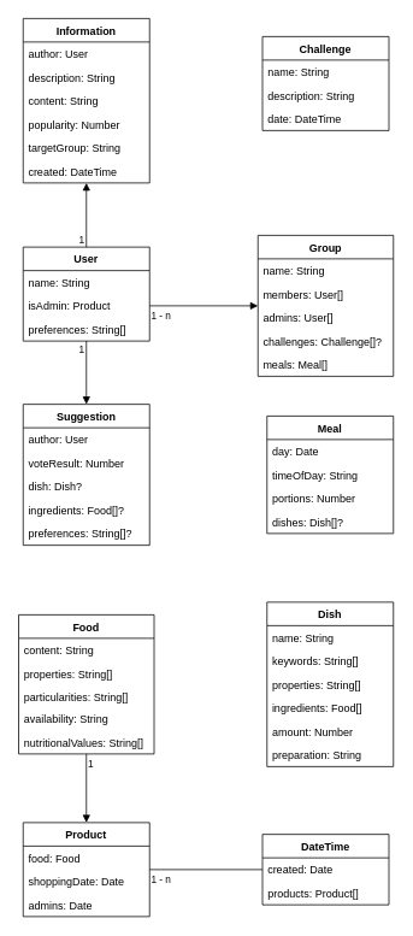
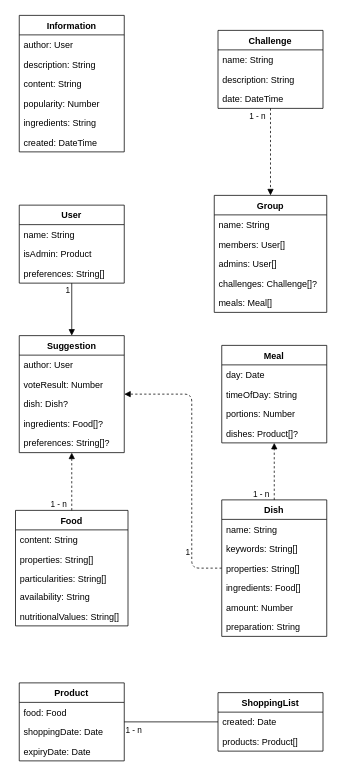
- <mxCell id="17" value="targetGroup: String" style="text;strokeColor=none;fillColor=none;align=left;verticalAlign=top;spacingLeft=4;spacingRight=4;overflow=hidden;rotatable=0;points=[[0,0.5],[1,0.5]];portConstraint=eastwest;fontSize=12;" vertex="1" parent="12"><mxGeometry y="130" width="140" height="26" as="geometry" /></mxCell>
+ <mxCell id="17" value="ingredients: String" style="text;strokeColor=none;fillColor=none;align=left;verticalAlign=top;spacingLeft=4;spacingRight=4;overflow=hidden;rotatable=0;points=[[0,0.5],[1,0.5]];portConstraint=eastwest;fontSize=12;" vertex="1" parent="12"><mxGeometry y="130" width="140" height="26" as="geometry" /></mxCell>
+ <mxCell id="66" value="" style="endArrow=block;endFill=1;html=1;edgeStyle=orthogonalEdgeStyle;align=left;verticalAlign=top;fontSize=12;dashed=1;" edge="1" parent="1" source="62" target="2"><mxGeometry x="-1" relative="1" as="geometry"><mxPoint x="359.66" y="160" as="sourcePoint" /><mxPoint x="359.66" y="237" as="targetPoint" /></mxGeometry></mxCell>
+ <mxCell id="67" value="1 - n" style="edgeLabel;resizable=0;html=1;align=left;verticalAlign=bottom;" connectable="0" vertex="1" parent="66"><mxGeometry x="-1" relative="1" as="geometry"><mxPoint x="-30" y="19" as="offset" /></mxGeometry></mxCell>
- <mxCell id="50" value="" style="endArrow=block;endFill=1;html=1;edgeStyle=orthogonalEdgeStyle;align=left;verticalAlign=top;fontSize=12;" edge="1" parent="1" source="8" target="12"><mxGeometry x="-1" relative="1" as="geometry"><mxPoint x="175" y="230" as="sourcePoint" /><mxPoint x="95" y="20" as="targetPoint" /></mxGeometry></mxCell>
- <mxCell id="51" value="1" style="edgeLabel;resizable=0;html=1;align=left;verticalAlign=bottom;" connectable="0" vertex="1" parent="50"><mxGeometry x="-1" relative="1" as="geometry"><mxPoint x="-10" as="offset" /></mxGeometry></mxCell>
- <mxCell id="52" value="" style="endArrow=block;endFill=1;html=1;edgeStyle=orthogonalEdgeStyle;align=left;verticalAlign=top;fontSize=12;exitX=1;exitY=0.5;exitDx=0;exitDy=0;" edge="1" parent="1" source="10" target="2"><mxGeometry x="-1" relative="1" as="geometry"><mxPoint x="245" y="260" as="sourcePoint" /><mxPoint x="245" y="189" as="targetPoint" /></mxGeometry></mxCell>
- <mxCell id="53" value="1 - n" style="edgeLabel;resizable=0;html=1;align=left;verticalAlign=bottom;" connectable="0" vertex="1" parent="52"><mxGeometry x="-1" relative="1" as="geometry"><mxPoint y="19" as="offset" /></mxGeometry></mxCell>
- <mxCell id="29" value="dishes: Dish[]?" style="text;strokeColor=none;fillColor=none;align=left;verticalAlign=top;spacingLeft=4;spacingRight=4;overflow=hidden;rotatable=0;points=[[0,0.5],[1,0.5]];portConstraint=eastwest;fontSize=12;" vertex="1" parent="25"><mxGeometry y="104" width="140" height="26" as="geometry" /></mxCell>
+ <mxCell id="29" value="dishes: Product[]?" style="text;strokeColor=none;fillColor=none;align=left;verticalAlign=top;spacingLeft=4;spacingRight=4;overflow=hidden;rotatable=0;points=[[0,0.5],[1,0.5]];portConstraint=eastwest;fontSize=12;" vertex="1" parent="25"><mxGeometry y="104" width="140" height="26" as="geometry" /></mxCell>
+ <mxCell id="58" value="" style="endArrow=block;endFill=1;html=1;edgeStyle=orthogonalEdgeStyle;align=left;verticalAlign=top;fontSize=12;dashed=1;" edge="1" parent="1" source="36" target="25"><mxGeometry x="-1" relative="1" as="geometry"><mxPoint x="364.71" y="680" as="sourcePoint" /><mxPoint x="364.71" y="603" as="targetPoint" /></mxGeometry></mxCell>
+ <mxCell id="59" value="1 - n" style="edgeLabel;resizable=0;html=1;align=left;verticalAlign=bottom;" connectable="0" vertex="1" parent="58"><mxGeometry x="-1" relative="1" as="geometry"><mxPoint x="-30" as="offset" /></mxGeometry></mxCell>
+ <mxCell id="60" value="" style="endArrow=block;endFill=1;html=1;edgeStyle=orthogonalEdgeStyle;align=left;verticalAlign=top;fontSize=12;dashed=1;" edge="1" parent="1" source="36" target="19"><mxGeometry x="-1" relative="1" as="geometry"><mxPoint x="255" y="570" as="sourcePoint" /><mxPoint x="255" y="647" as="targetPoint" /><Array as="points"><mxPoint x="255" y="757" /><mxPoint x="255" y="525" /></Array></mxGeometry></mxCell>
+ <mxCell id="61" value="1" style="edgeLabel;resizable=0;html=1;align=left;verticalAlign=bottom;" connectable="0" vertex="1" parent="60"><mxGeometry x="-1" relative="1" as="geometry"><mxPoint x="-50" y="-13" as="offset" /></mxGeometry></mxCell>
+ <mxCell id="56" value="" style="endArrow=block;endFill=1;html=1;edgeStyle=orthogonalEdgeStyle;align=left;verticalAlign=top;fontSize=12;dashed=1;" edge="1" parent="1" source="30" target="19"><mxGeometry x="-1" relative="1" as="geometry"><mxPoint x="95" y="690" as="sourcePoint" /><mxPoint x="205" y="603" as="targetPoint" /></mxGeometry></mxCell>
+ <mxCell id="57" value="1 - n" style="edgeLabel;resizable=0;html=1;align=left;verticalAlign=bottom;" connectable="0" vertex="1" parent="56"><mxGeometry x="-1" relative="1" as="geometry"><mxPoint x="-30" as="offset" /></mxGeometry></mxCell>
- <mxCell id="68" value="" style="endArrow=block;endFill=1;html=1;edgeStyle=orthogonalEdgeStyle;align=left;verticalAlign=top;fontSize=12;" edge="1" parent="1" source="30" target="43"><mxGeometry x="-1" relative="1" as="geometry"><mxPoint x="145" y="890" as="sourcePoint" /><mxPoint x="270" y="890" as="targetPoint" /></mxGeometry></mxCell>
- <mxCell id="69" value="1" style="edgeLabel;resizable=0;html=1;align=left;verticalAlign=bottom;" connectable="0" vertex="1" parent="68"><mxGeometry x="-1" relative="1" as="geometry"><mxPoint y="19" as="offset" /></mxGeometry></mxCell>
- <mxCell id="47" value="DateTime" style="swimlane;fontStyle=1;childLayout=stackLayout;horizontal=1;startSize=26;fillColor=none;horizontalStack=0;resizeParent=1;resizeParentMax=0;resizeLast=0;collapsible=1;marginBottom=0;fontSize=12;align=center;" vertex="1" parent="1"><mxGeometry x="290" y="923" width="140" height="78" as="geometry" /></mxCell>
+ <mxCell id="47" value="ShoppingList" style="swimlane;fontStyle=1;childLayout=stackLayout;horizontal=1;startSize=26;fillColor=none;horizontalStack=0;resizeParent=1;resizeParentMax=0;resizeLast=0;collapsible=1;marginBottom=0;fontSize=12;align=center;" vertex="1" parent="1"><mxGeometry x="290" y="923" width="140" height="78" as="geometry" /></mxCell>
- <mxCell id="46" value="admins: Date" style="text;strokeColor=none;fillColor=none;align=left;verticalAlign=top;spacingLeft=4;spacingRight=4;overflow=hidden;rotatable=0;points=[[0,0.5],[1,0.5]];portConstraint=eastwest;" vertex="1" parent="43"><mxGeometry y="78" width="140" height="26" as="geometry" /></mxCell>
+ <mxCell id="46" value="expiryDate: Date" style="text;strokeColor=none;fillColor=none;align=left;verticalAlign=top;spacingLeft=4;spacingRight=4;overflow=hidden;rotatable=0;points=[[0,0.5],[1,0.5]];portConstraint=eastwest;" vertex="1" parent="43"><mxGeometry y="78" width="140" height="26" as="geometry" /></mxCell>
